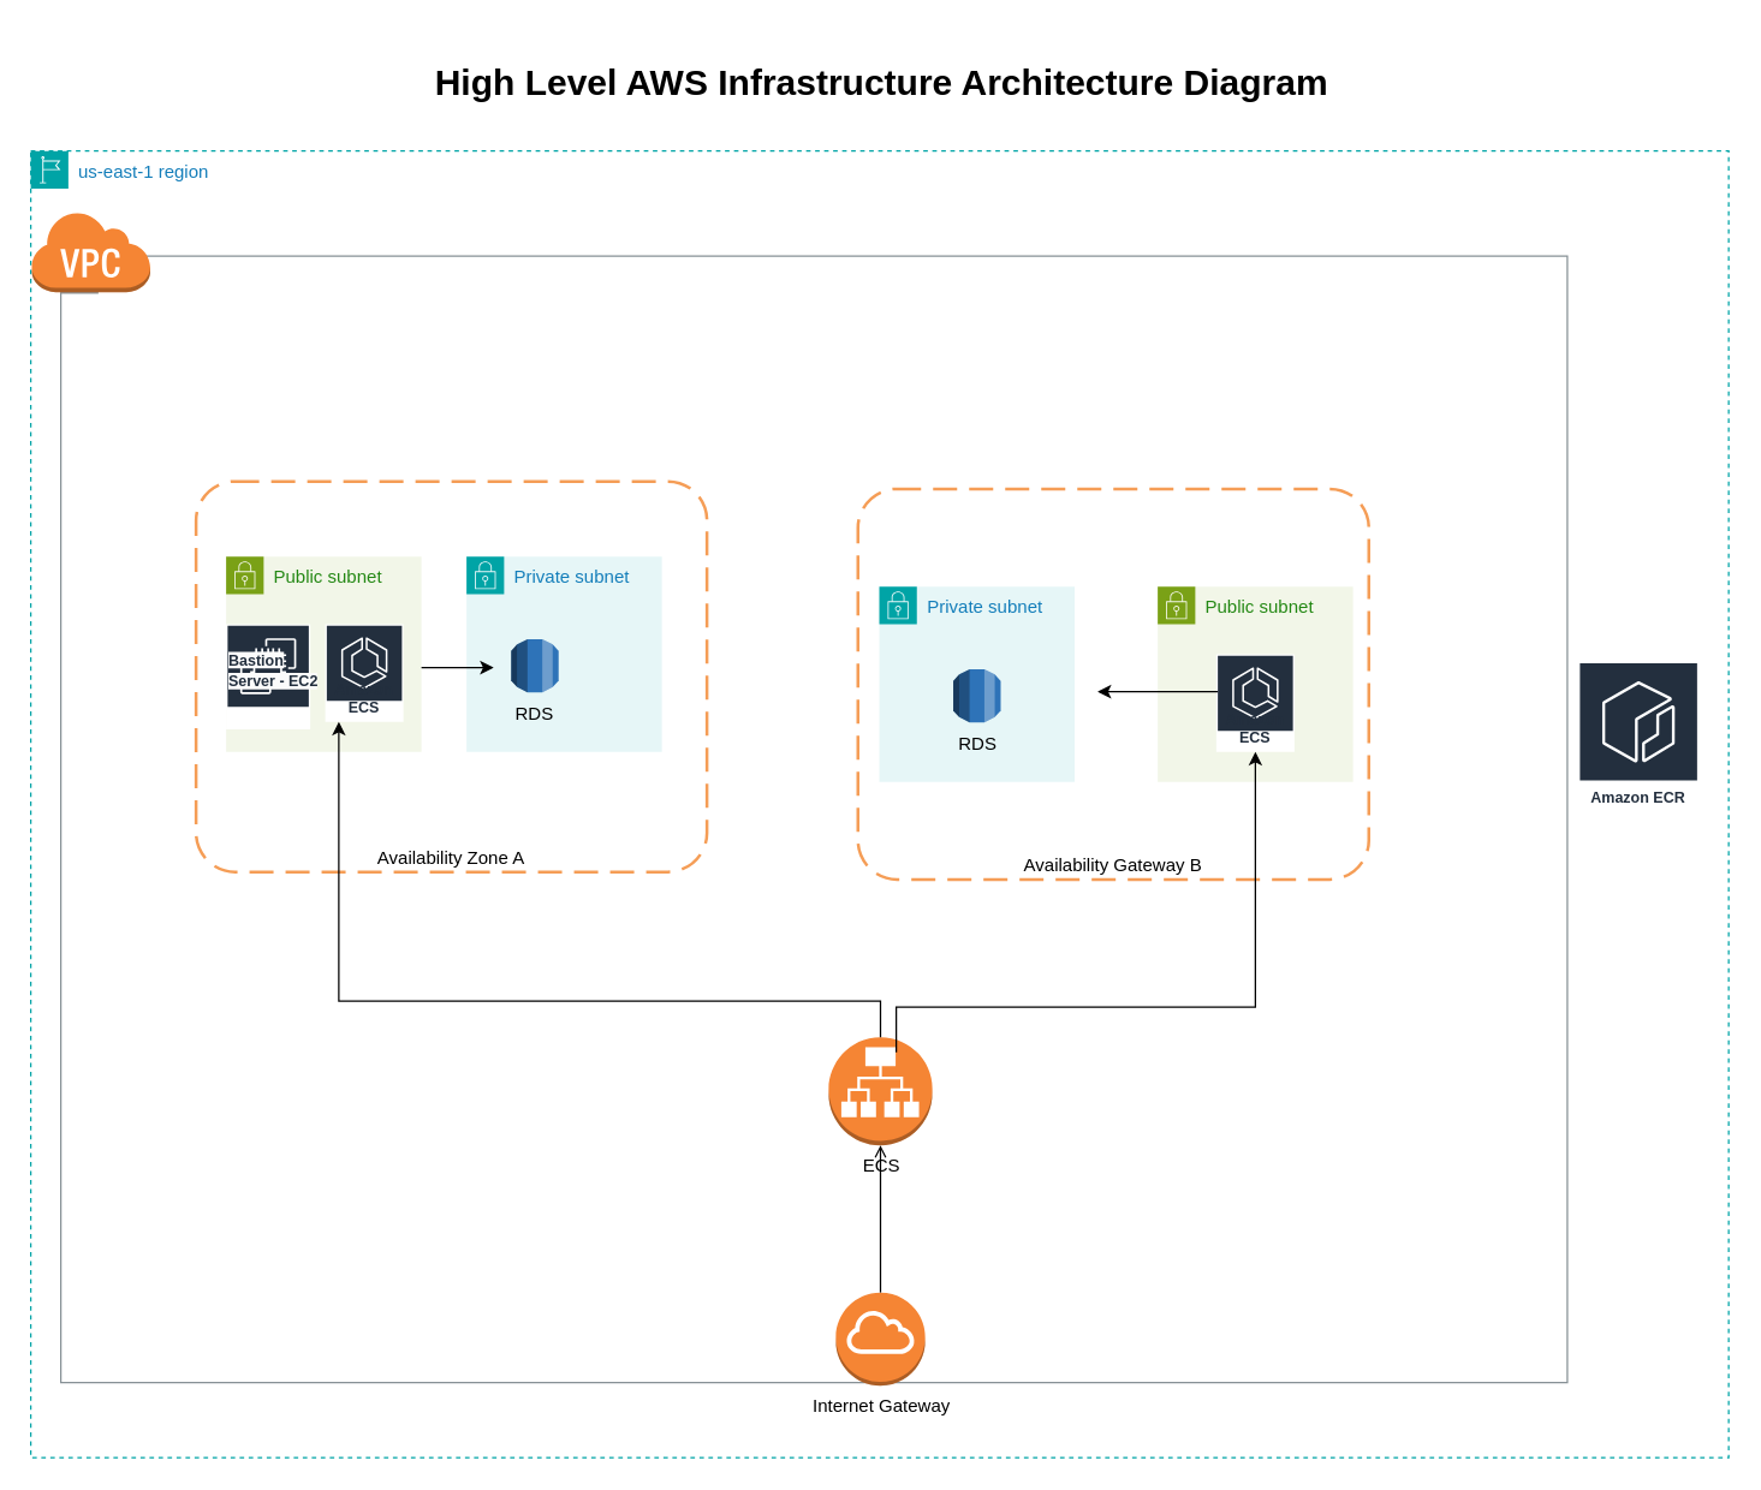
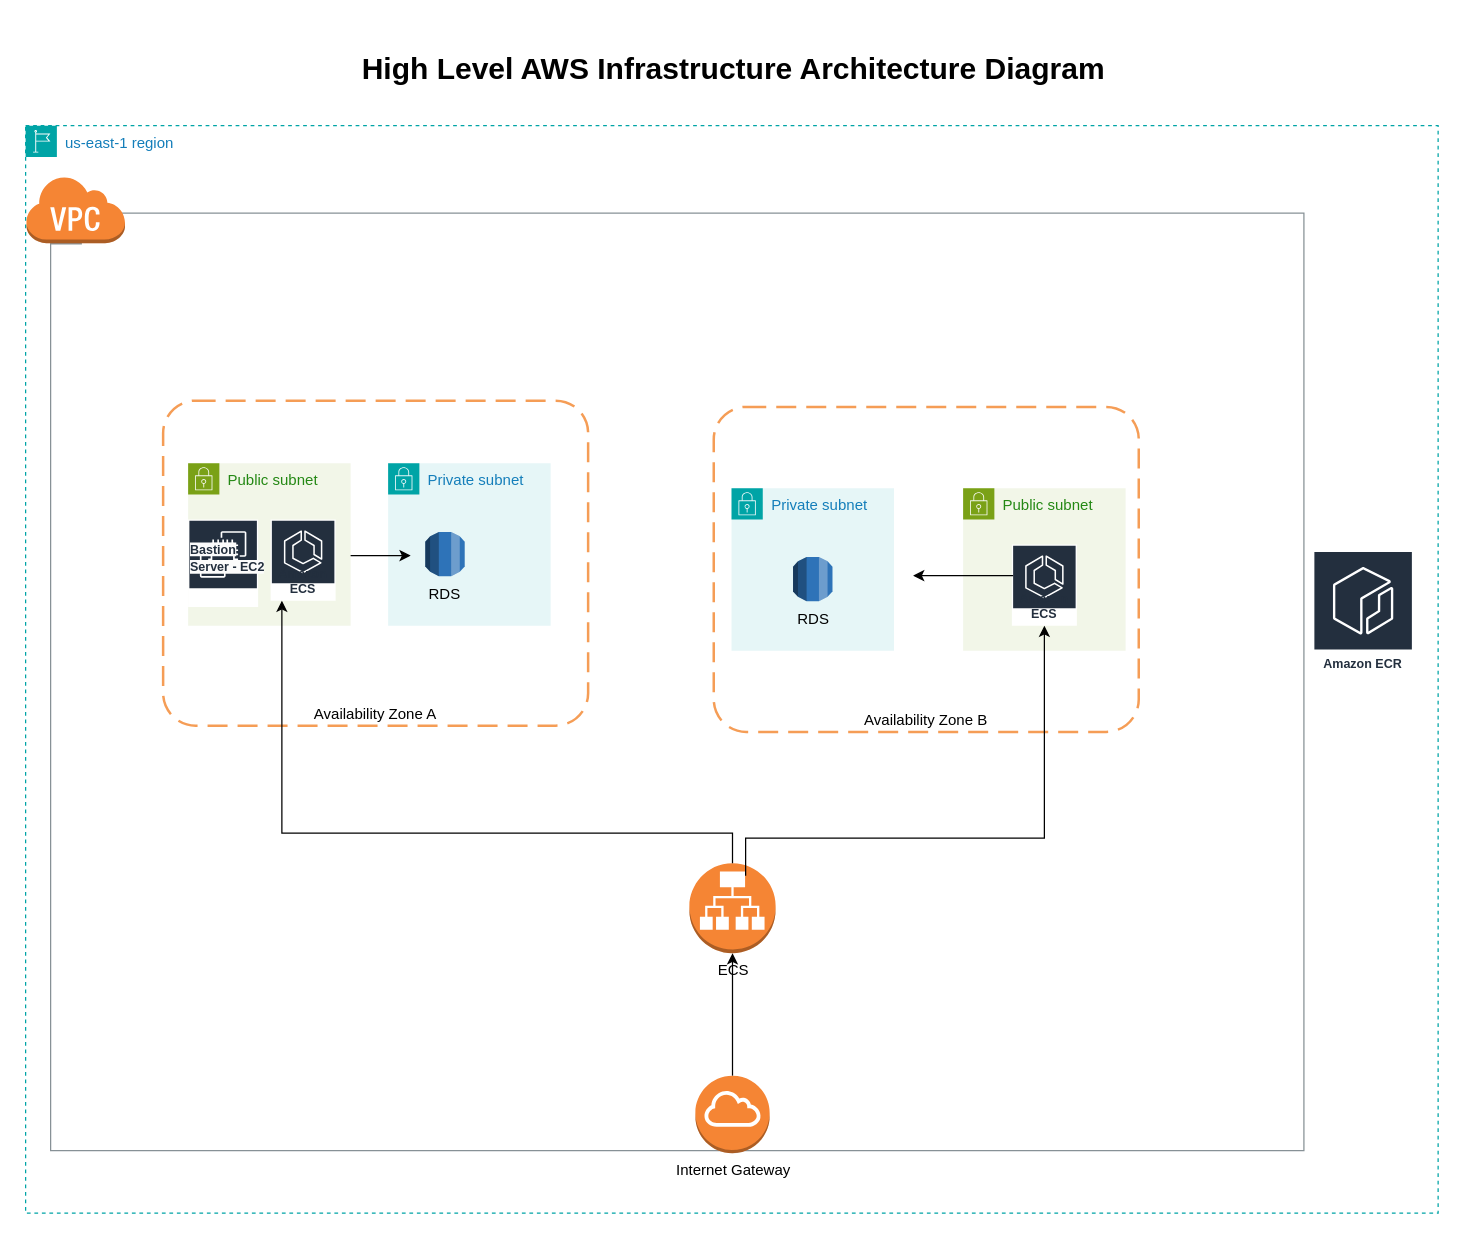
- <mxCell id="3" value="Availability Gateway B" style="rounded=1;arcSize=10;dashed=1;strokeColor=#F59D56;fillColor=none;gradientColor=none;dashPattern=8 4;strokeWidth=2;align=center;container=0;verticalAlign=bottom;" vertex="1" parent="1"><mxGeometry x="570.5" y="325" width="340" height="260" as="geometry" /></mxCell>
+ <mxCell id="3" value="Availability Zone B" style="rounded=1;arcSize=10;dashed=1;strokeColor=#F59D56;fillColor=none;gradientColor=none;dashPattern=8 4;strokeWidth=2;align=center;container=0;verticalAlign=bottom;" vertex="1" parent="1"><mxGeometry x="570.5" y="325" width="340" height="260" as="geometry" /></mxCell>
- <mxCell id="22" value="" style="endArrow=open;html=1;rounded=0;exitX=0.5;exitY=0;exitDx=0;exitDy=0;exitPerimeter=0;entryX=0.5;entryY=1;entryDx=0;entryDy=0;entryPerimeter=0;" edge="1" parent="1" source="7" target="6"><mxGeometry width="50" height="50" relative="1" as="geometry"><mxPoint x="591" y="1060" as="sourcePoint" /><mxPoint x="591" y="932" as="targetPoint" /></mxGeometry></mxCell>
+ <mxCell id="22" value="" style="endArrow=classic;html=1;rounded=0;exitX=0.5;exitY=0;exitDx=0;exitDy=0;exitPerimeter=0;entryX=0.5;entryY=1;entryDx=0;entryDy=0;entryPerimeter=0;" edge="1" parent="1" source="7" target="6"><mxGeometry width="50" height="50" relative="1" as="geometry"><mxPoint x="591" y="1060" as="sourcePoint" /><mxPoint x="591" y="932" as="targetPoint" /></mxGeometry></mxCell>
